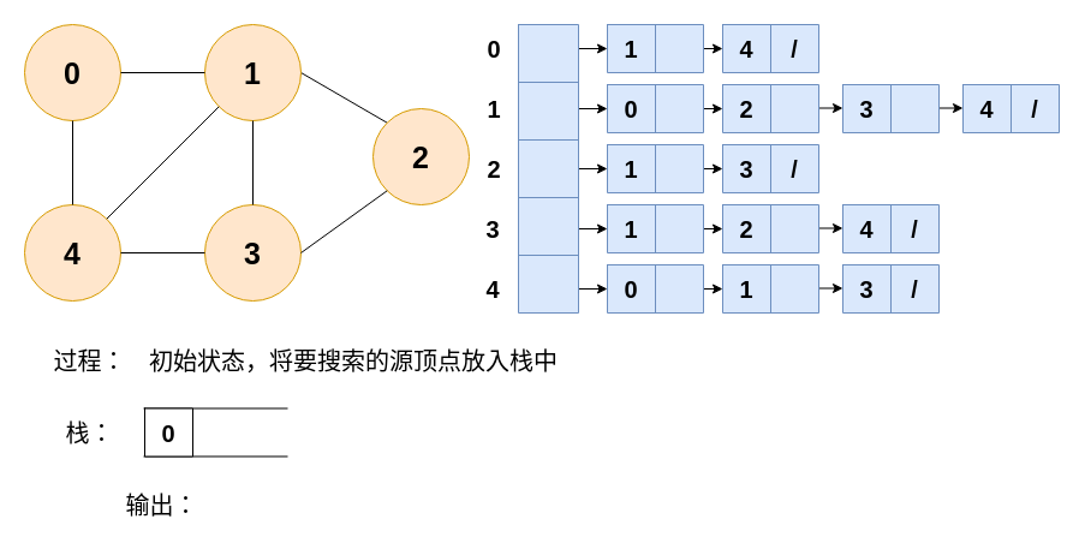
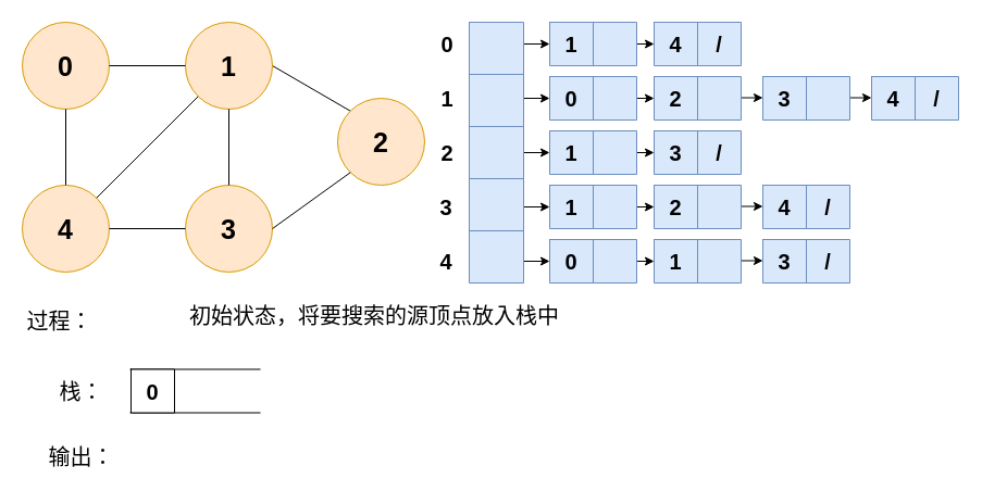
- <mxCell id="35" value="过程：" style="text;html=1;strokeColor=none;fillColor=none;align=center;verticalAlign=middle;whiteSpace=wrap;rounded=0;fontSize=20;" vertex="1" parent="1"><mxGeometry x="40" y="290" width="69" height="20" as="geometry" /></mxCell>
+ <mxCell id="35" value="过程：" style="text;html=1;strokeColor=none;fillColor=none;align=center;verticalAlign=middle;whiteSpace=wrap;rounded=0;fontSize=20;" vertex="1" parent="1"><mxGeometry x="20" y="285" width="69" height="20" as="geometry" /></mxCell>
- <mxCell id="36" value="初始状态，将要搜索的源顶点放入栈中" style="text;html=1;strokeColor=none;fillColor=none;align=center;verticalAlign=middle;whiteSpace=wrap;rounded=0;fontSize=20;" vertex="1" parent="1"><mxGeometry x="119" y="290" width="350" height="20" as="geometry" /></mxCell>
+ <mxCell id="36" value="初始状态，将要搜索的源顶点放入栈中" style="text;html=1;strokeColor=none;fillColor=none;align=center;verticalAlign=middle;whiteSpace=wrap;rounded=0;fontSize=20;" vertex="1" parent="1"><mxGeometry x="169" y="280" width="350" height="20" as="geometry" /></mxCell>
- <mxCell id="34" value="输出：" style="text;html=1;strokeColor=none;fillColor=none;align=center;verticalAlign=middle;whiteSpace=wrap;rounded=0;fontSize=20;" vertex="1" parent="1"><mxGeometry x="100" y="410" width="69" height="20" as="geometry" /></mxCell>
+ <mxCell id="34" value="输出：" style="text;html=1;strokeColor=none;fillColor=none;align=center;verticalAlign=middle;whiteSpace=wrap;rounded=0;fontSize=20;" vertex="1" parent="1"><mxGeometry x="40" y="410" width="69" height="20" as="geometry" /></mxCell>
